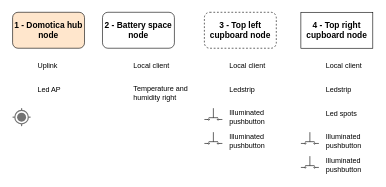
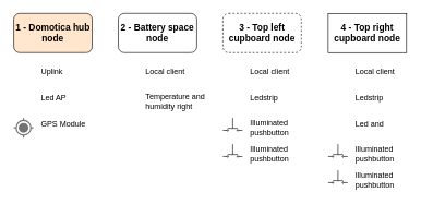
- <mxCell id="2" value="&lt;b style=&quot;font-size: 14px&quot;&gt;2 - Battery space node&lt;/b&gt;" style="rounded=1;whiteSpace=wrap;html=1;fontSize=14;" parent="1" vertex="1"><mxGeometry x="170" y="20" width="120" height="60" as="geometry" /></mxCell>
+ <mxCell id="2" value="&lt;b style=&quot;font-size: 14px&quot;&gt;2 - Battery space node&lt;/b&gt;" style="rounded=1;whiteSpace=wrap;html=1;fontSize=14;" parent="1" vertex="1"><mxGeometry x="180" y="20" width="120" height="60" as="geometry" /></mxCell>
+ <mxCell id="19" value="GPS Module" style="text;html=1;align=left;verticalAlign=middle;resizable=0;points=[];autosize=1;" parent="1" vertex="1"><mxGeometry x="60" y="180" width="80" height="20" as="geometry" /></mxCell>
- <mxCell id="34" value="Led spots" style="text;html=1;align=left;verticalAlign=middle;resizable=0;points=[];autosize=1;" parent="1" vertex="1"><mxGeometry x="541" y="180" width="70" height="20" as="geometry" /></mxCell>
+ <mxCell id="34" value="Led and" style="text;html=1;align=left;verticalAlign=middle;resizable=0;points=[];autosize=1;" parent="1" vertex="1"><mxGeometry x="541" y="180" width="70" height="20" as="geometry" /></mxCell>
